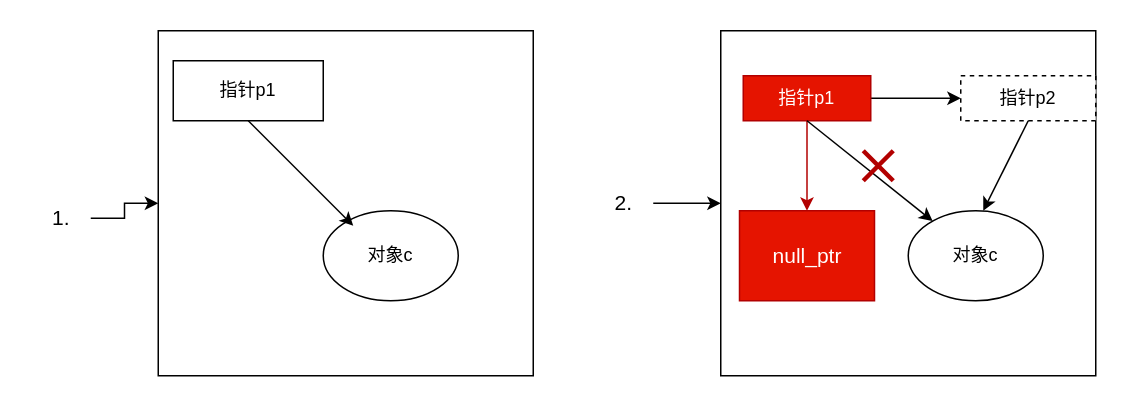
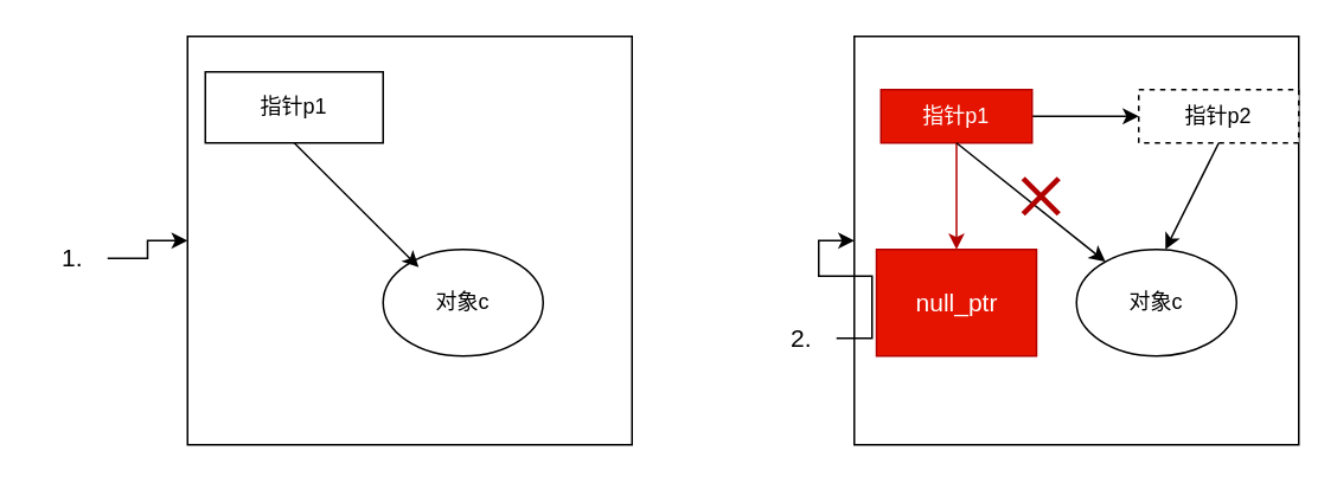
- <mxCell id="15" value="2." style="text;html=1;align=center;verticalAlign=middle;resizable=0;points=[];autosize=1;strokeColor=none;fillColor=none;fontSize=14;" vertex="1" parent="1"><mxGeometry x="395" y="120" width="40" height="30" as="geometry" /></mxCell>
+ <mxCell id="15" value="2." style="text;html=1;align=center;verticalAlign=middle;resizable=0;points=[];autosize=1;strokeColor=none;fillColor=none;fontSize=14;" vertex="1" parent="1"><mxGeometry x="430" y="175" width="40" height="30" as="geometry" /></mxCell>
